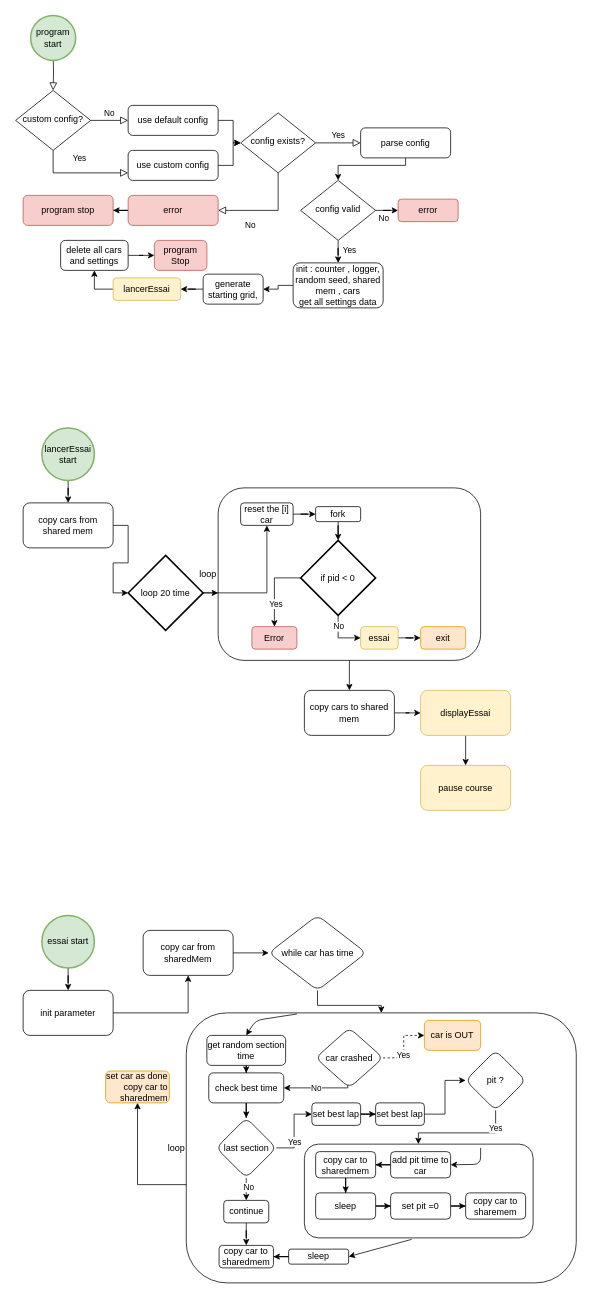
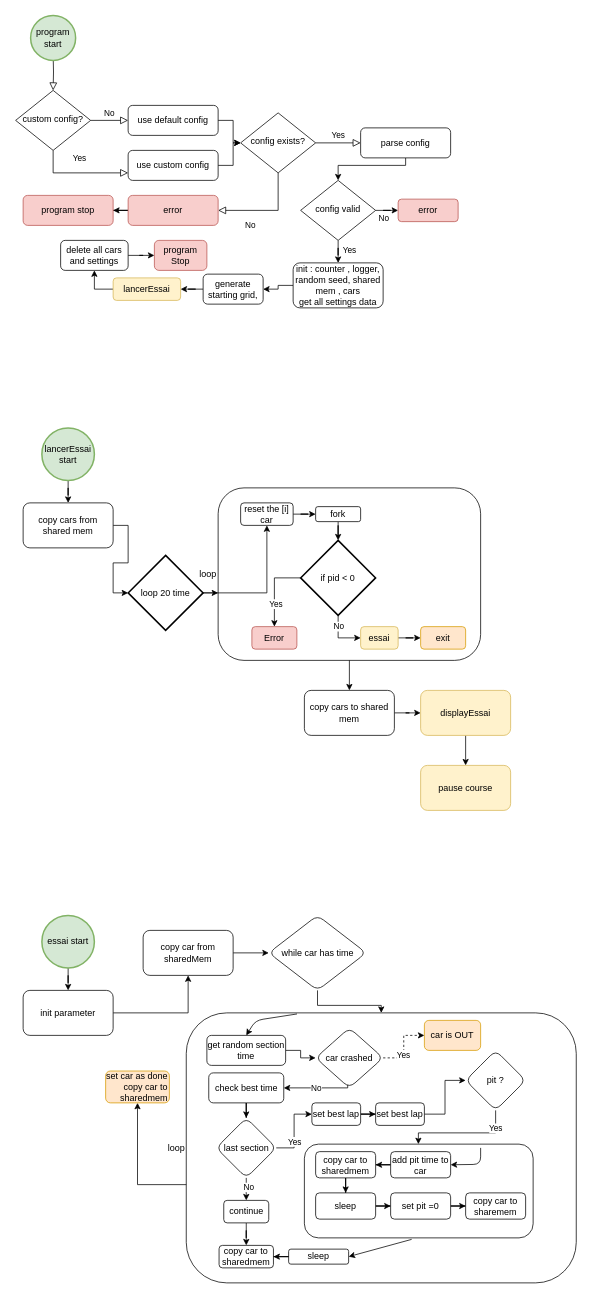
- <mxCell id="71" value="" style="edgeStyle=orthogonalEdgeStyle;rounded=0;orthogonalLoop=1;jettySize=auto;html=1;" edge="1" parent="1" source="72" target="80"><mxGeometry relative="1" as="geometry" /></mxCell>
+ <mxCell id="71" value="" style="edgeStyle=orthogonalEdgeStyle;rounded=0;orthogonalLoop=1;jettySize=auto;html=1;" edge="1" parent="1" source="72" target="77"><mxGeometry relative="1" as="geometry" /></mxCell>
